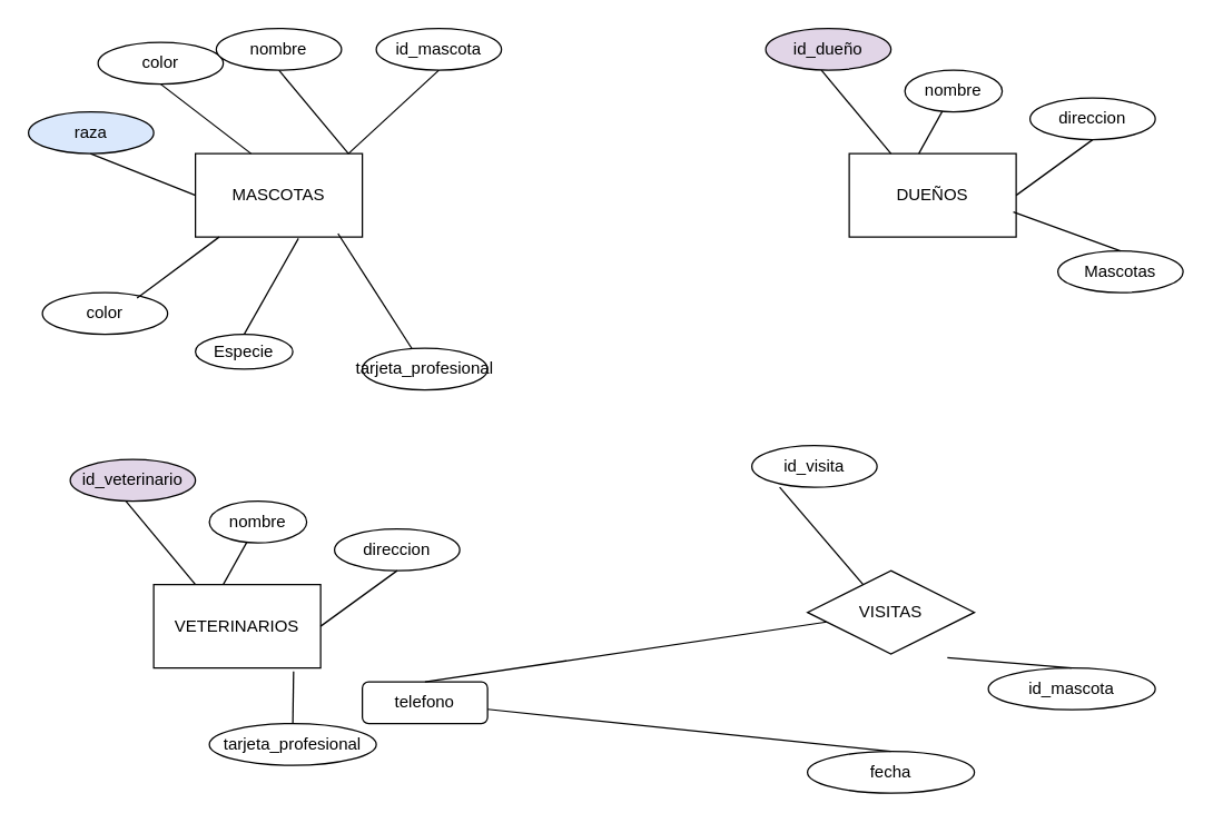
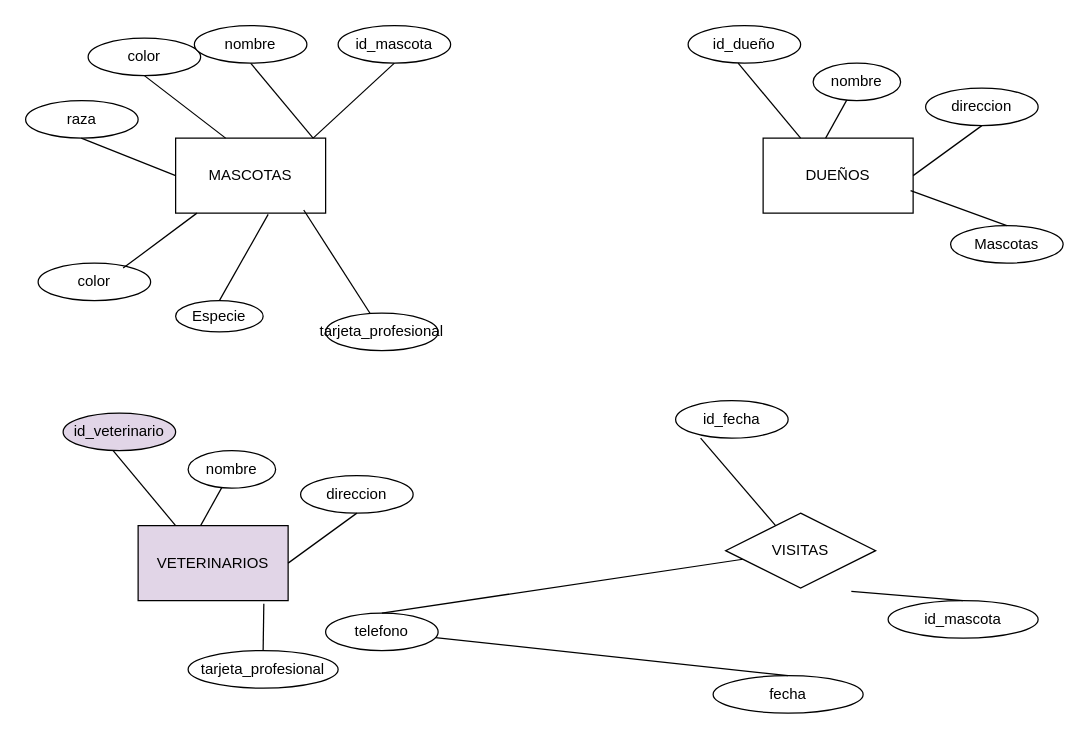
- <mxCell id="14" value="id_dueño" style="ellipse;whiteSpace=wrap;html=1;fillColor=#e1d5e7;" parent="1" vertex="1"><mxGeometry x="550" y="20" width="90" height="30" as="geometry" /></mxCell>
+ <mxCell id="14" value="id_dueño" style="ellipse;whiteSpace=wrap;html=1;" parent="1" vertex="1"><mxGeometry x="550" y="20" width="90" height="30" as="geometry" /></mxCell>
- <mxCell id="7" value="raza" style="ellipse;whiteSpace=wrap;html=1;fillColor=#dae8fc;" parent="1" vertex="1"><mxGeometry x="20" y="80" width="90" height="30" as="geometry" /></mxCell>
+ <mxCell id="7" value="raza" style="ellipse;whiteSpace=wrap;html=1;" parent="1" vertex="1"><mxGeometry x="20" y="80" width="90" height="30" as="geometry" /></mxCell>
- <mxCell id="37" value="id_visita" style="ellipse;whiteSpace=wrap;html=1;" parent="1" vertex="1"><mxGeometry x="540" y="320" width="90" height="30" as="geometry" /></mxCell>
+ <mxCell id="37" value="id_fecha" style="ellipse;whiteSpace=wrap;html=1;" parent="1" vertex="1"><mxGeometry x="540" y="320" width="90" height="30" as="geometry" /></mxCell>
- <mxCell id="23" value="VETERINARIOS" style="rounded=0;whiteSpace=wrap;html=1;" parent="1" vertex="1"><mxGeometry x="110" y="420" width="120" height="60" as="geometry" /></mxCell>
+ <mxCell id="23" value="VETERINARIOS" style="rounded=0;whiteSpace=wrap;html=1;fillColor=#e1d5e7;" parent="1" vertex="1"><mxGeometry x="110" y="420" width="120" height="60" as="geometry" /></mxCell>
- <mxCell id="33" value="telefono" style="whiteSpace=wrap;html=1;rounded=1;" parent="1" vertex="1"><mxGeometry x="260" y="490" width="90" height="30" as="geometry" /></mxCell>
+ <mxCell id="33" value="telefono" style="ellipse;whiteSpace=wrap;html=1;" parent="1" vertex="1"><mxGeometry x="260" y="490" width="90" height="30" as="geometry" /></mxCell>
- <mxCell id="42" value="fecha" style="ellipse;whiteSpace=wrap;html=1;" parent="1" vertex="1"><mxGeometry x="580" y="540" width="120" height="30" as="geometry" /></mxCell>
+ <mxCell id="42" value="fecha" style="ellipse;whiteSpace=wrap;html=1;" parent="1" vertex="1"><mxGeometry x="570" y="540" width="120" height="30" as="geometry" /></mxCell>
